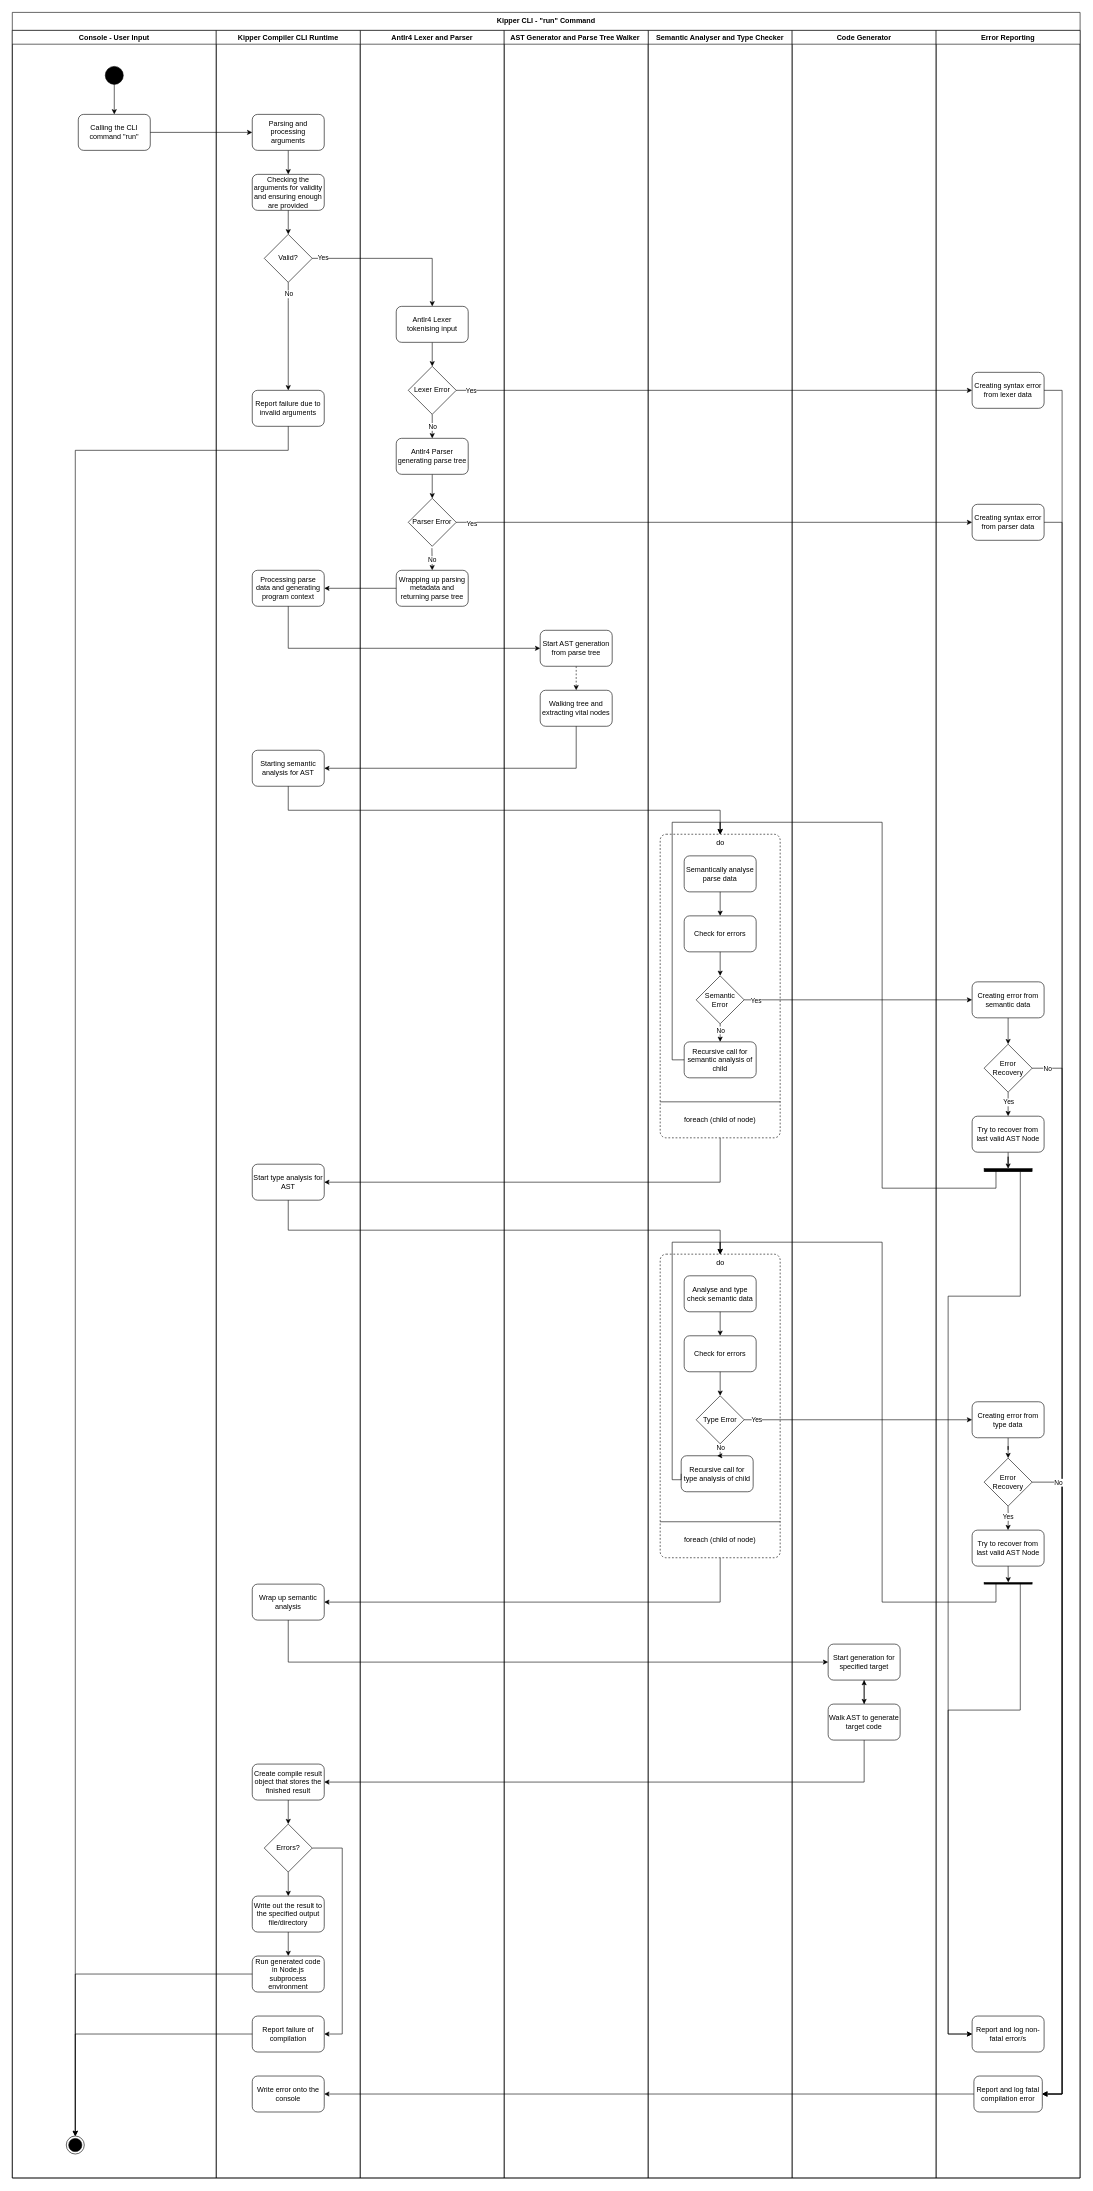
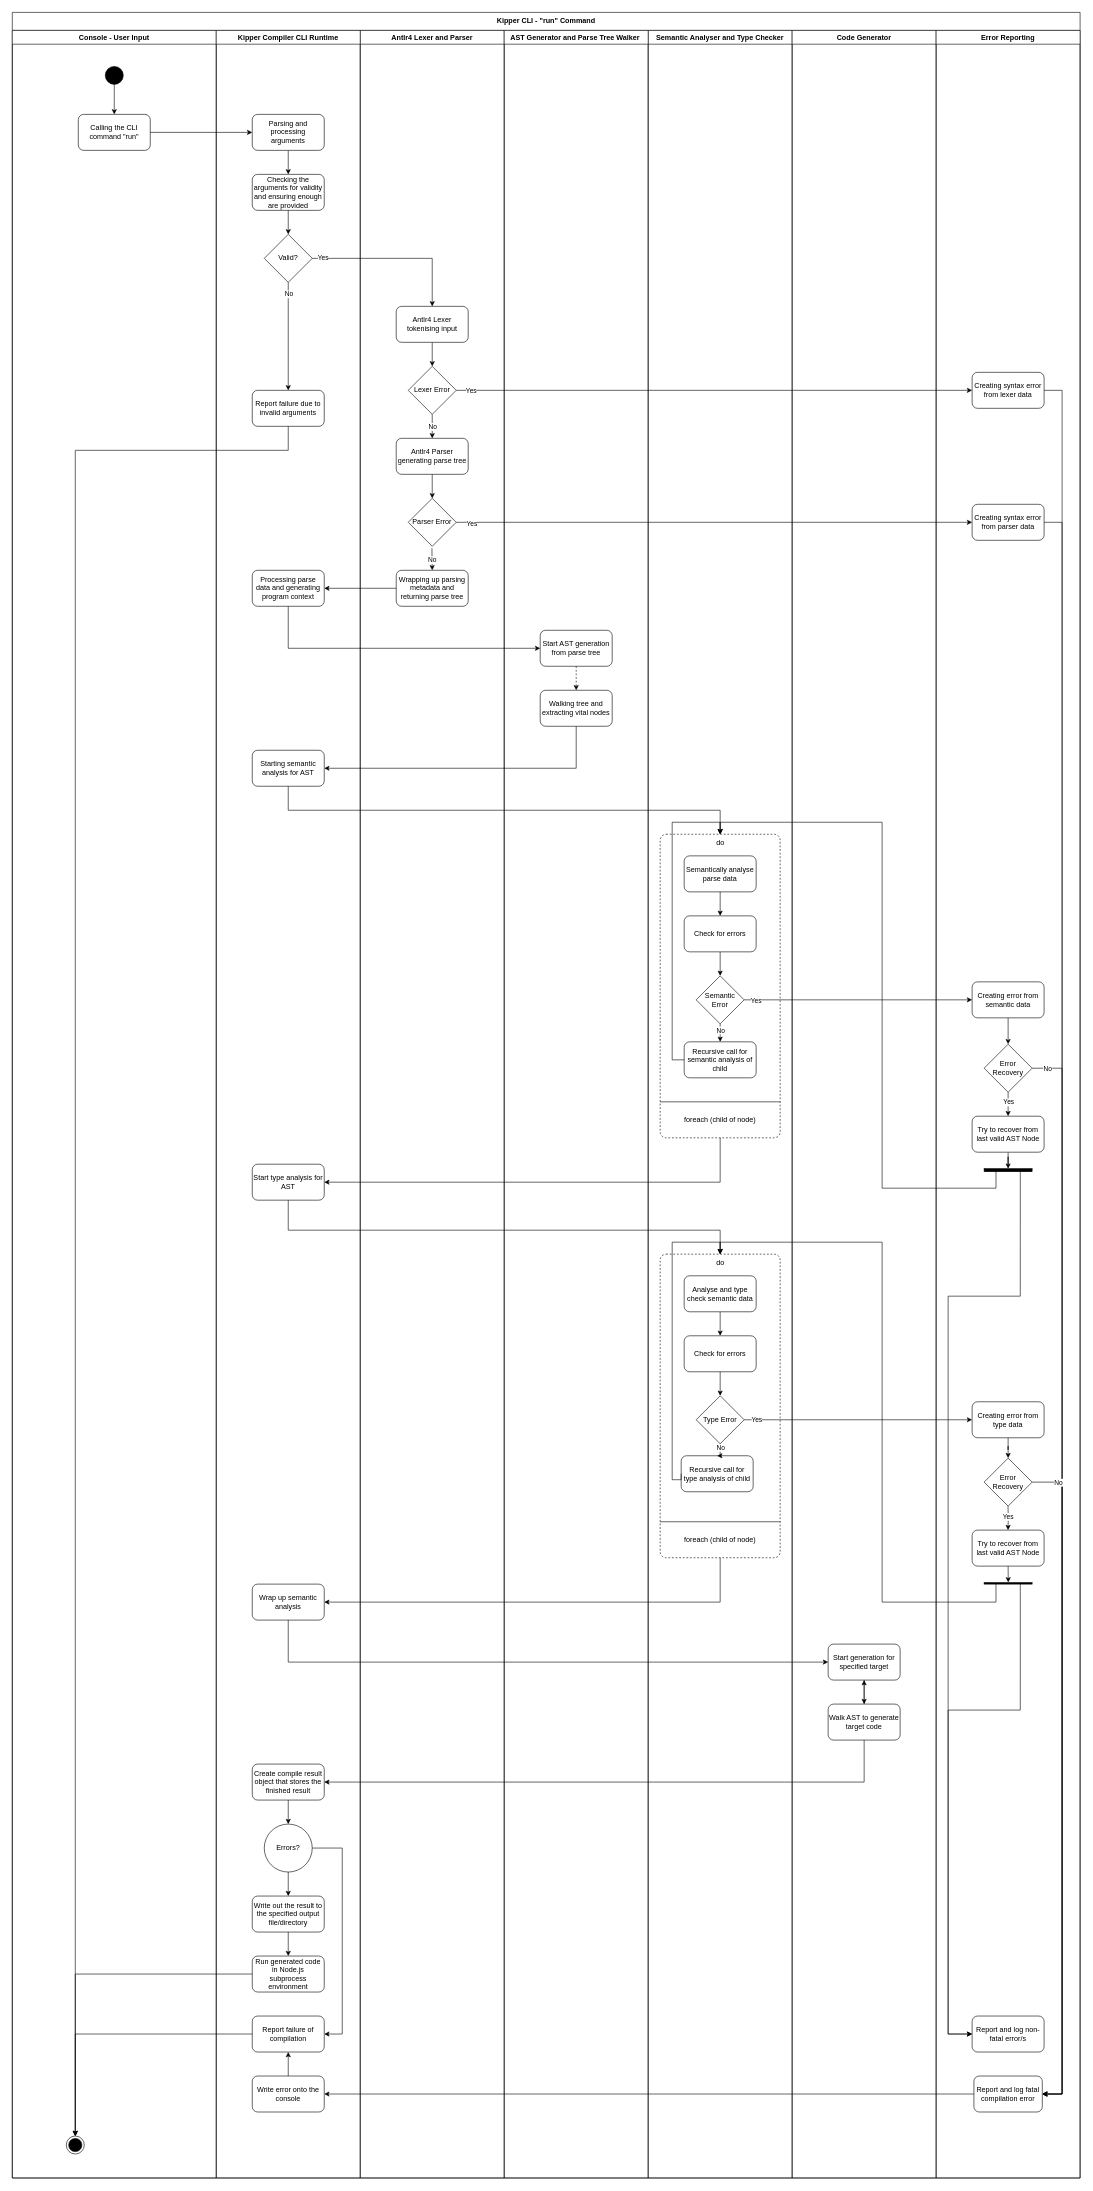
- <mxCell id="109" value="Errors?" style="rhombus;whiteSpace=wrap;html=1;" parent="93" vertex="1"><mxGeometry x="80" y="2990" width="80" height="80" as="geometry" /></mxCell>
+ <mxCell id="109" value="Errors?" style="ellipse;whiteSpace=wrap;html=1;" parent="93" vertex="1"><mxGeometry x="80" y="2990" width="80" height="80" as="geometry" /></mxCell>
+ <mxCell id="105" style="edgeStyle=orthogonalEdgeStyle;rounded=0;orthogonalLoop=1;jettySize=auto;html=1;exitX=0.5;exitY=0;exitDx=0;exitDy=0;entryX=0.5;entryY=1;entryDx=0;entryDy=0;strokeColor=default;strokeWidth=1;endArrow=classic;endFill=1;" parent="93" source="106" target="112" edge="1"><mxGeometry relative="1" as="geometry" /></mxCell>
